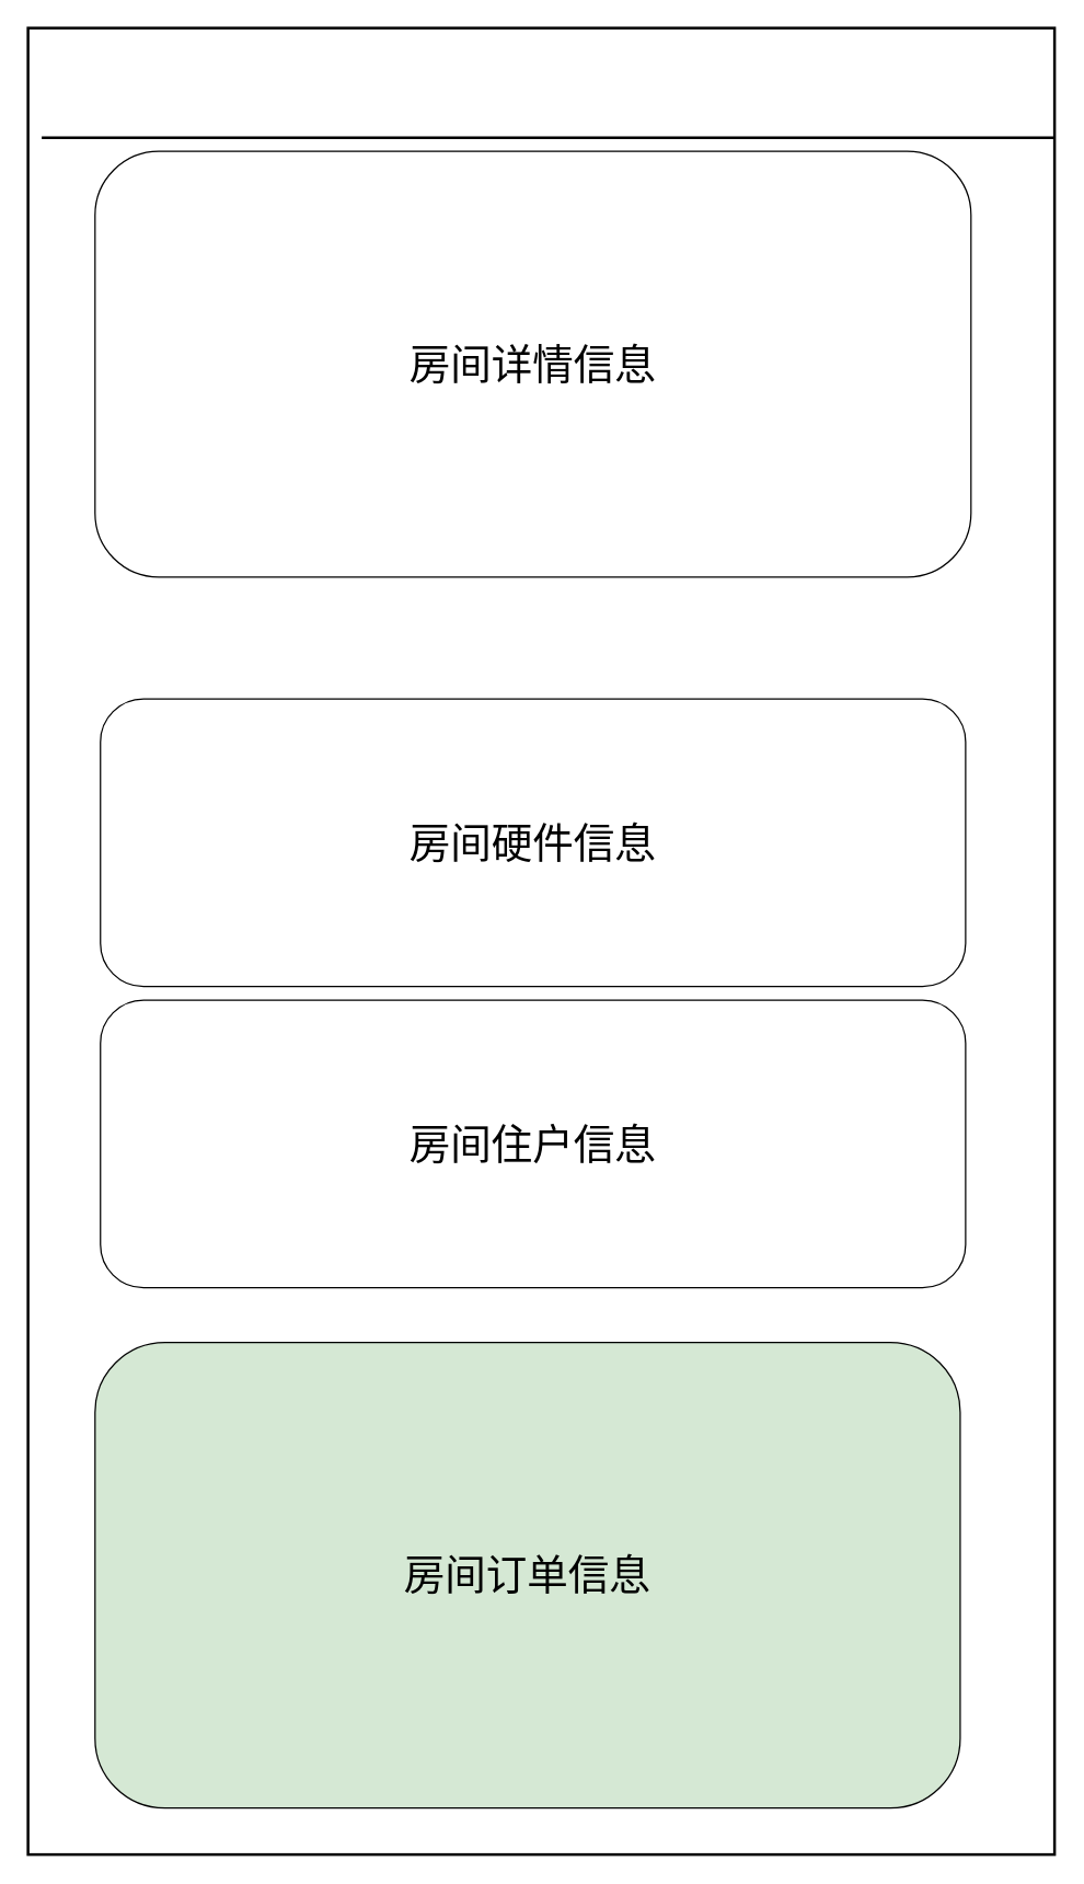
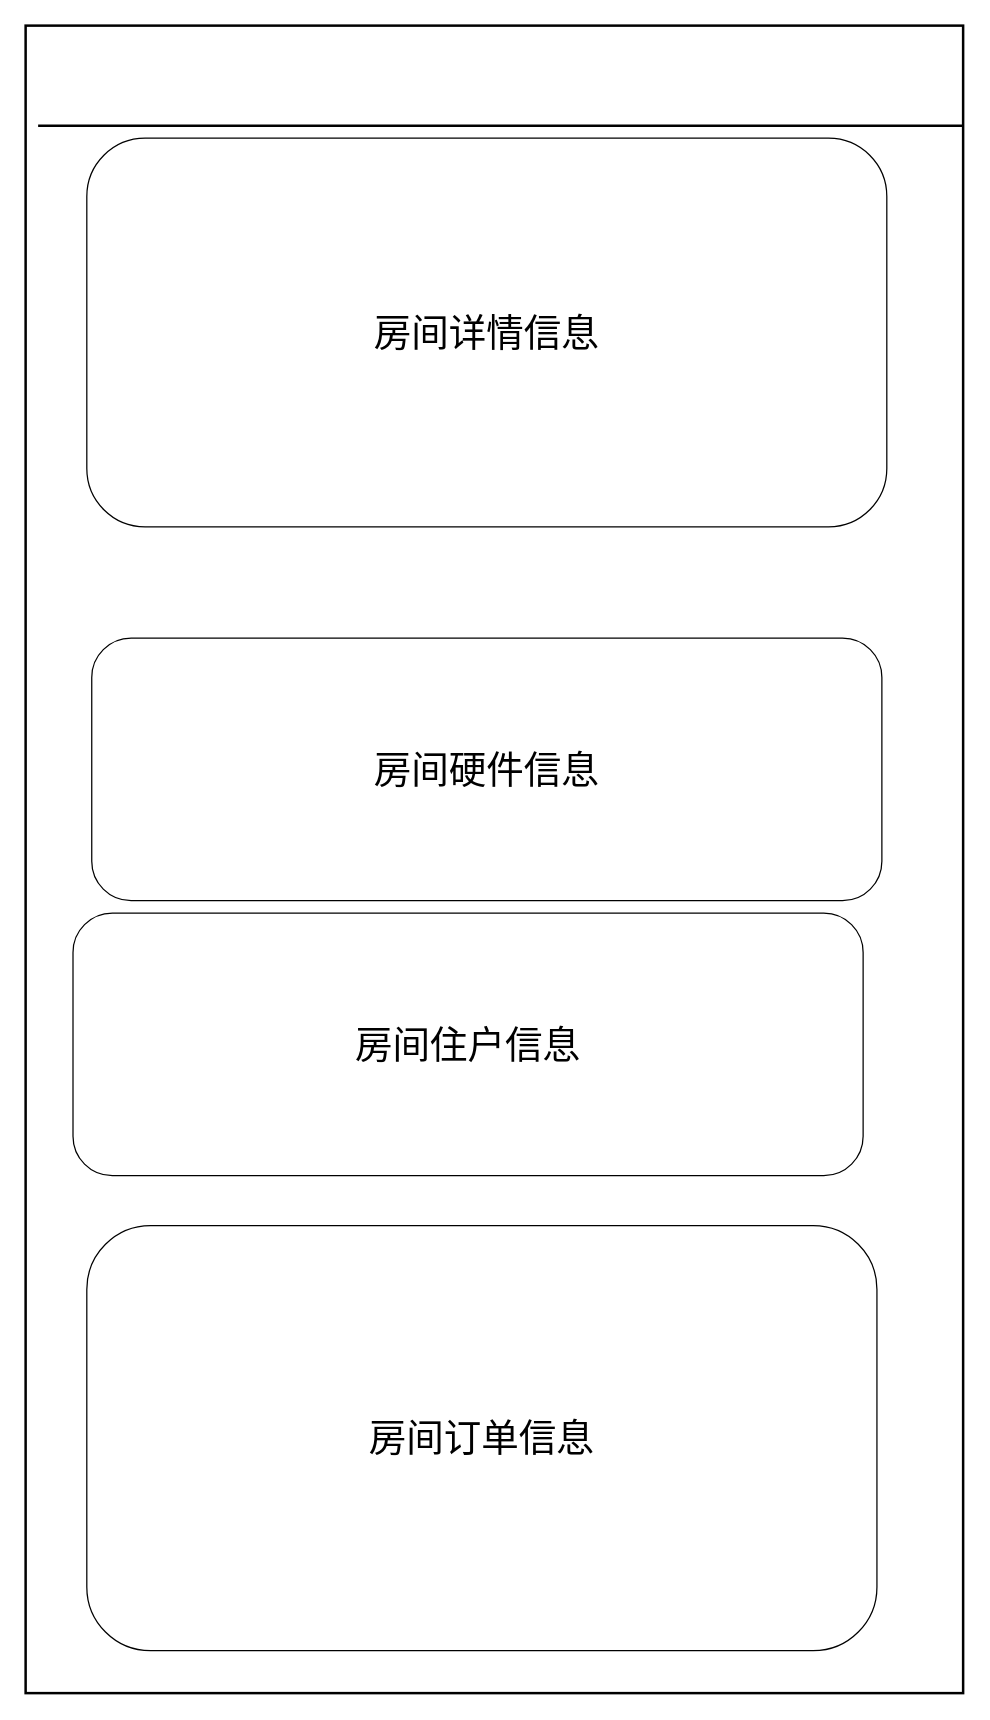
- <mxCell id="5" value="&lt;span style=&quot;font-size: 30px&quot;&gt;房间住户信息&lt;/span&gt;" style="rounded=1;whiteSpace=wrap;html=1;" parent="1" vertex="1"><mxGeometry x="72.9" y="730" width="632.1" height="210" as="geometry" /></mxCell>
+ <mxCell id="5" value="&lt;span style=&quot;font-size: 30px&quot;&gt;房间住户信息&lt;/span&gt;" style="rounded=1;whiteSpace=wrap;html=1;" parent="1" vertex="1"><mxGeometry x="57.9" y="730" width="632.1" height="210" as="geometry" /></mxCell>
- <mxCell id="6" value="&lt;span style=&quot;font-size: 30px&quot;&gt;房间订单信息&lt;/span&gt;" style="rounded=1;whiteSpace=wrap;html=1;fillColor=#d5e8d4;" parent="1" vertex="1"><mxGeometry x="68.95" y="980" width="632.1" height="340" as="geometry" /></mxCell>
+ <mxCell id="6" value="&lt;span style=&quot;font-size: 30px&quot;&gt;房间订单信息&lt;/span&gt;" style="rounded=1;whiteSpace=wrap;html=1;" parent="1" vertex="1"><mxGeometry x="68.95" y="980" width="632.1" height="340" as="geometry" /></mxCell>
